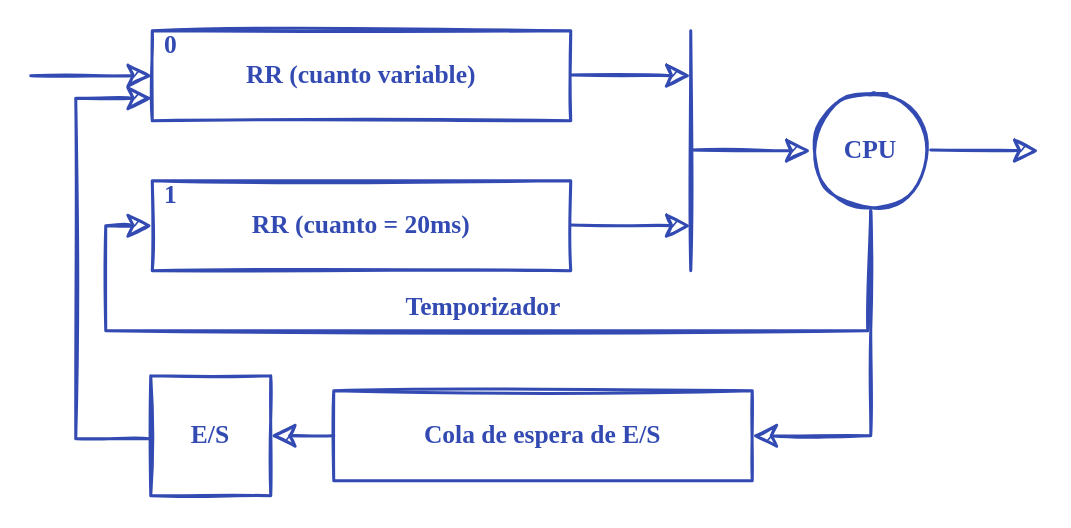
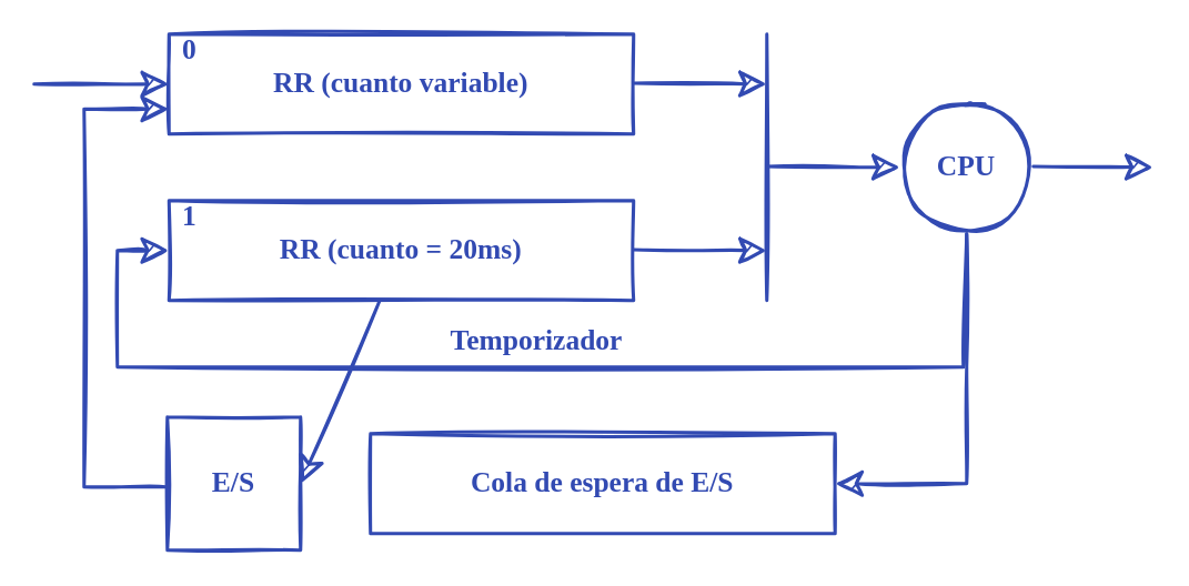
- <mxCell id="17" value="" style="endArrow=none;html=1;strokeWidth=2;fontFamily=Ink Free;fontSize=17;sketch=1;endSize=12;rounded=0;endFill=0;startSize=12;startArrow=classic;startFill=1;exitX=1;exitY=0.5;exitDx=0;exitDy=0;entryX=0;entryY=0.5;entryDx=0;entryDy=0;strokeColor=#324AB2;fontColor=#324AB2;" parent="1" source="16" target="4" edge="1"><mxGeometry width="50" height="50" relative="1" as="geometry"><mxPoint x="183" y="320" as="sourcePoint" /><mxPoint x="210" y="330" as="targetPoint" /></mxGeometry></mxCell>
+ <mxCell id="17" value="" style="endArrow=none;html=1;strokeWidth=2;fontFamily=Ink Free;fontSize=17;sketch=1;endSize=12;rounded=0;endFill=0;startSize=12;startArrow=classic;startFill=1;exitX=1;exitY=0.5;exitDx=0;exitDy=0;strokeColor=#324AB2;fontColor=#324AB2;" parent="1" source="16" target="3" edge="1"><mxGeometry width="50" height="50" relative="1" as="geometry"><mxPoint x="183" y="320" as="sourcePoint" /><mxPoint x="210" y="330" as="targetPoint" /></mxGeometry></mxCell>
